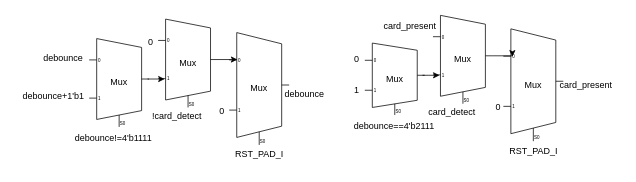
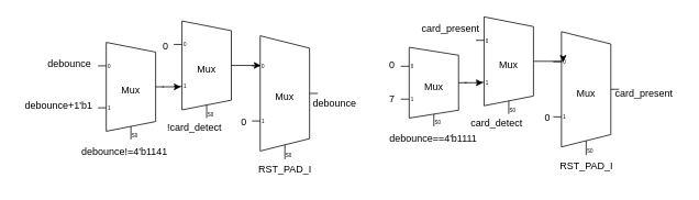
- <mxCell id="25" value="1" style="text;html=1;align=center;verticalAlign=middle;resizable=0;points=[];autosize=1;strokeColor=none;fillColor=none;" vertex="1" parent="1"><mxGeometry x="460" y="105" width="30" height="30" as="geometry" /></mxCell>
+ <mxCell id="25" value="7" style="text;html=1;align=center;verticalAlign=middle;resizable=0;points=[];autosize=1;strokeColor=none;fillColor=none;" vertex="1" parent="1"><mxGeometry x="460" y="105" width="30" height="30" as="geometry" /></mxCell>
- <mxCell id="24" value="debounce==4'b2111" style="text;html=1;align=center;verticalAlign=middle;resizable=0;points=[];autosize=1;strokeColor=none;fillColor=none;" vertex="1" parent="1"><mxGeometry x="460" y="153" width="130" height="30" as="geometry" /></mxCell>
+ <mxCell id="24" value="debounce==4'b1111" style="text;html=1;align=center;verticalAlign=middle;resizable=0;points=[];autosize=1;strokeColor=none;fillColor=none;" vertex="1" parent="1"><mxGeometry x="460" y="153" width="130" height="30" as="geometry" /></mxCell>
- <mxCell id="12" value="debounce!=4'b1111" style="text;html=1;align=center;verticalAlign=middle;resizable=0;points=[];autosize=1;strokeColor=none;fillColor=none;" vertex="1" parent="1"><mxGeometry x="90" y="169" width="120" height="30" as="geometry" /></mxCell>
+ <mxCell id="12" value="debounce!=4'b1141" style="text;html=1;align=center;verticalAlign=middle;resizable=0;points=[];autosize=1;strokeColor=none;fillColor=none;" vertex="1" parent="1"><mxGeometry x="90" y="169" width="120" height="30" as="geometry" /></mxCell>
